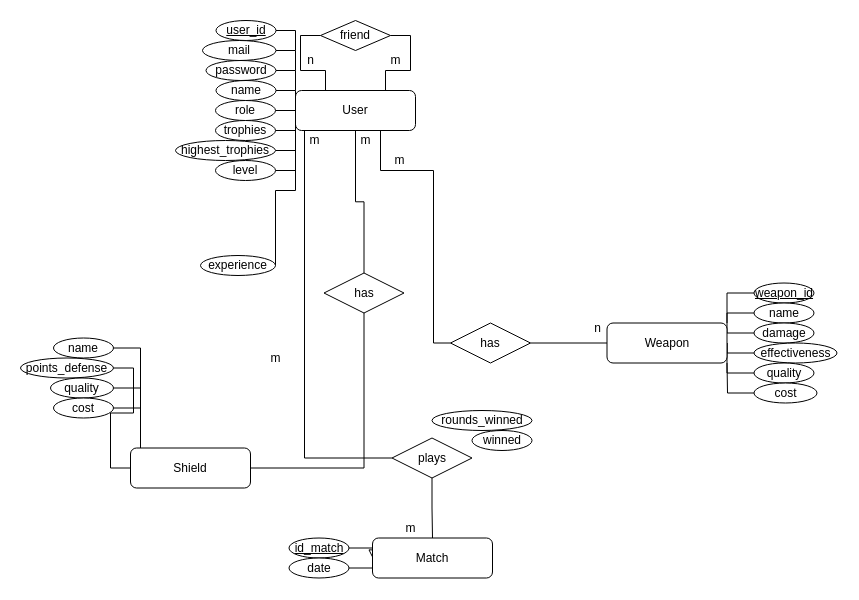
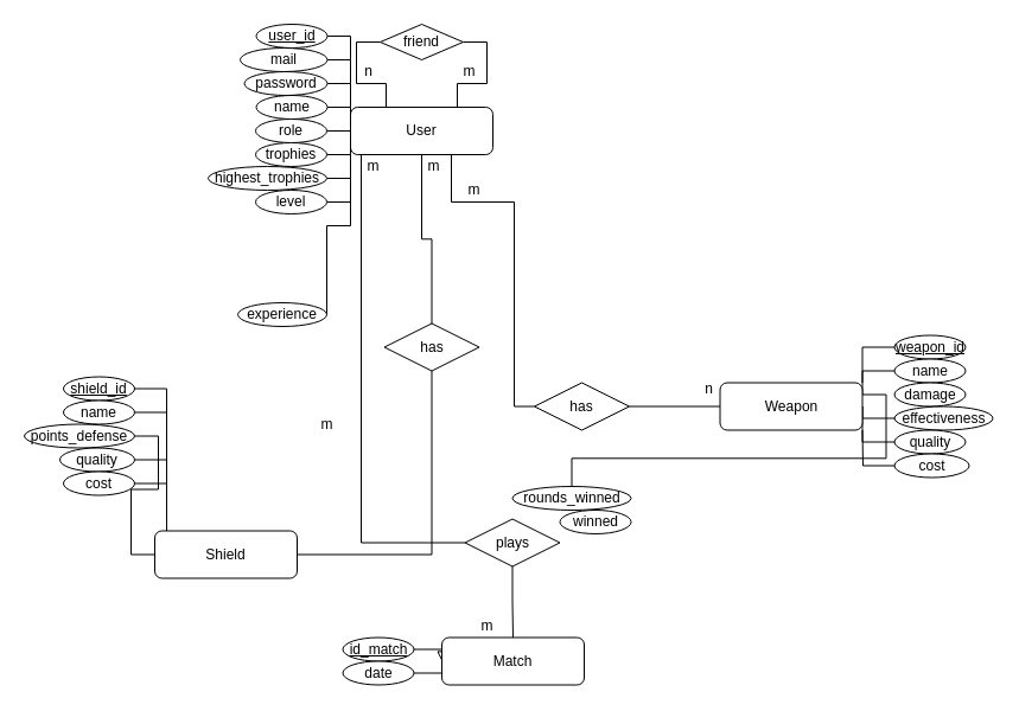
+ <mxCell id="42" value="&lt;u&gt;shield_id&lt;/u&gt;" style="ellipse;whiteSpace=wrap;html=1;" parent="1" vertex="1"><mxGeometry x="53" y="317.5" width="60" height="20" as="geometry" /></mxCell>
+ <mxCell id="29" style="edgeStyle=orthogonalEdgeStyle;rounded=0;sketch=0;orthogonalLoop=1;jettySize=auto;html=1;exitX=0;exitY=0.5;exitDx=0;exitDy=0;entryX=1;entryY=0.5;entryDx=0;entryDy=0;shadow=0;endArrow=none;endFill=0;strokeColor=#000000;" parent="1" source="32" target="42" edge="1"><mxGeometry relative="1" as="geometry"><Array as="points"><mxPoint x="140" y="327.5" /></Array></mxGeometry></mxCell>
- <mxCell id="14" style="edgeStyle=orthogonalEdgeStyle;rounded=0;orthogonalLoop=1;jettySize=auto;html=1;exitX=1;exitY=0.25;exitDx=0;exitDy=0;entryX=0;entryY=0.5;entryDx=0;entryDy=0;endArrow=none;endFill=0;" parent="1" source="18" target="21" edge="1"><mxGeometry relative="1" as="geometry" /></mxCell>
+ <mxCell id="14" style="edgeStyle=orthogonalEdgeStyle;rounded=0;orthogonalLoop=1;jettySize=auto;html=1;exitX=1;exitY=0.25;exitDx=0;exitDy=0;endArrow=none;endFill=0;" parent="1" source="18" target="33" edge="1"><mxGeometry relative="1" as="geometry" /></mxCell>
